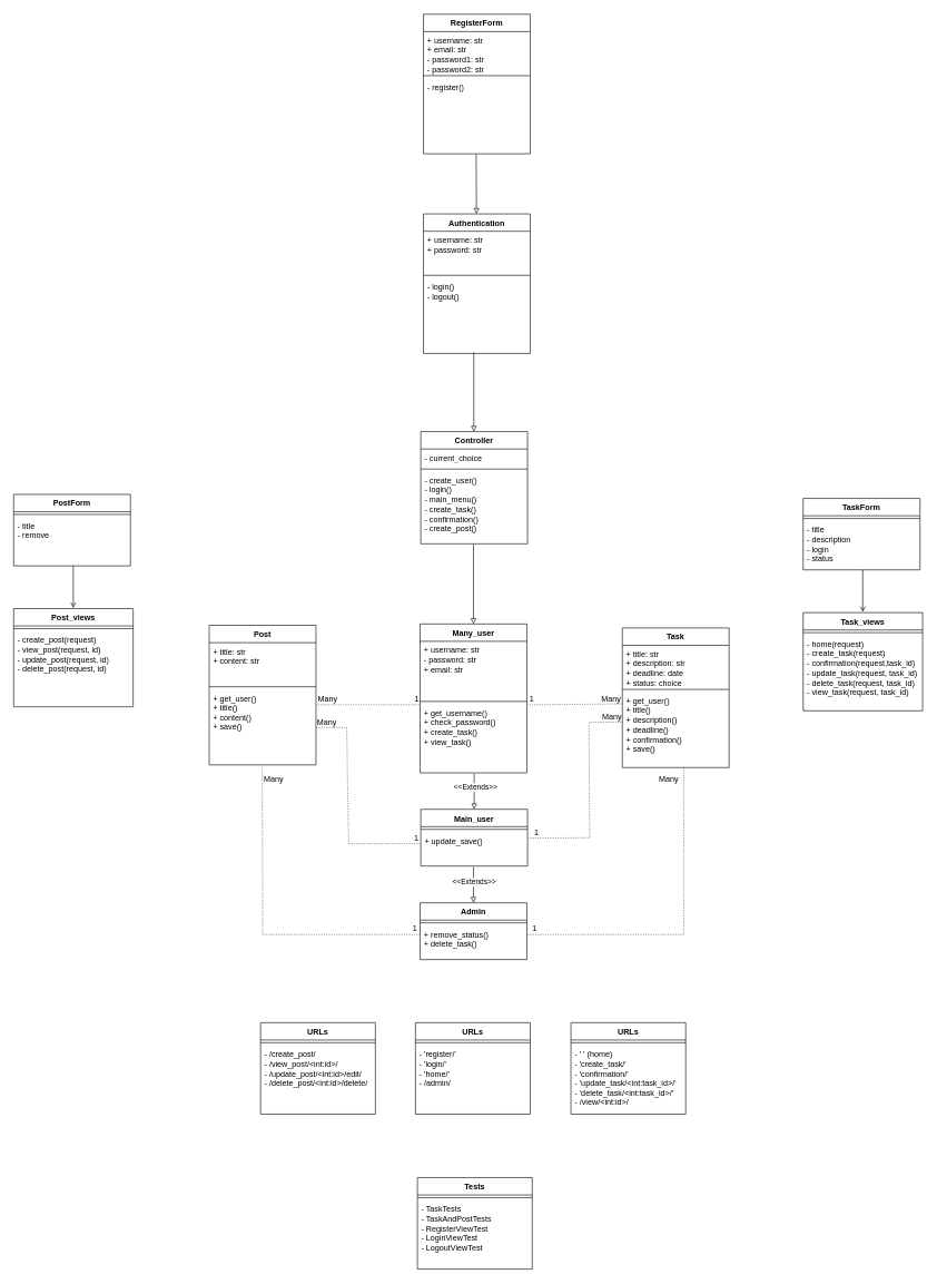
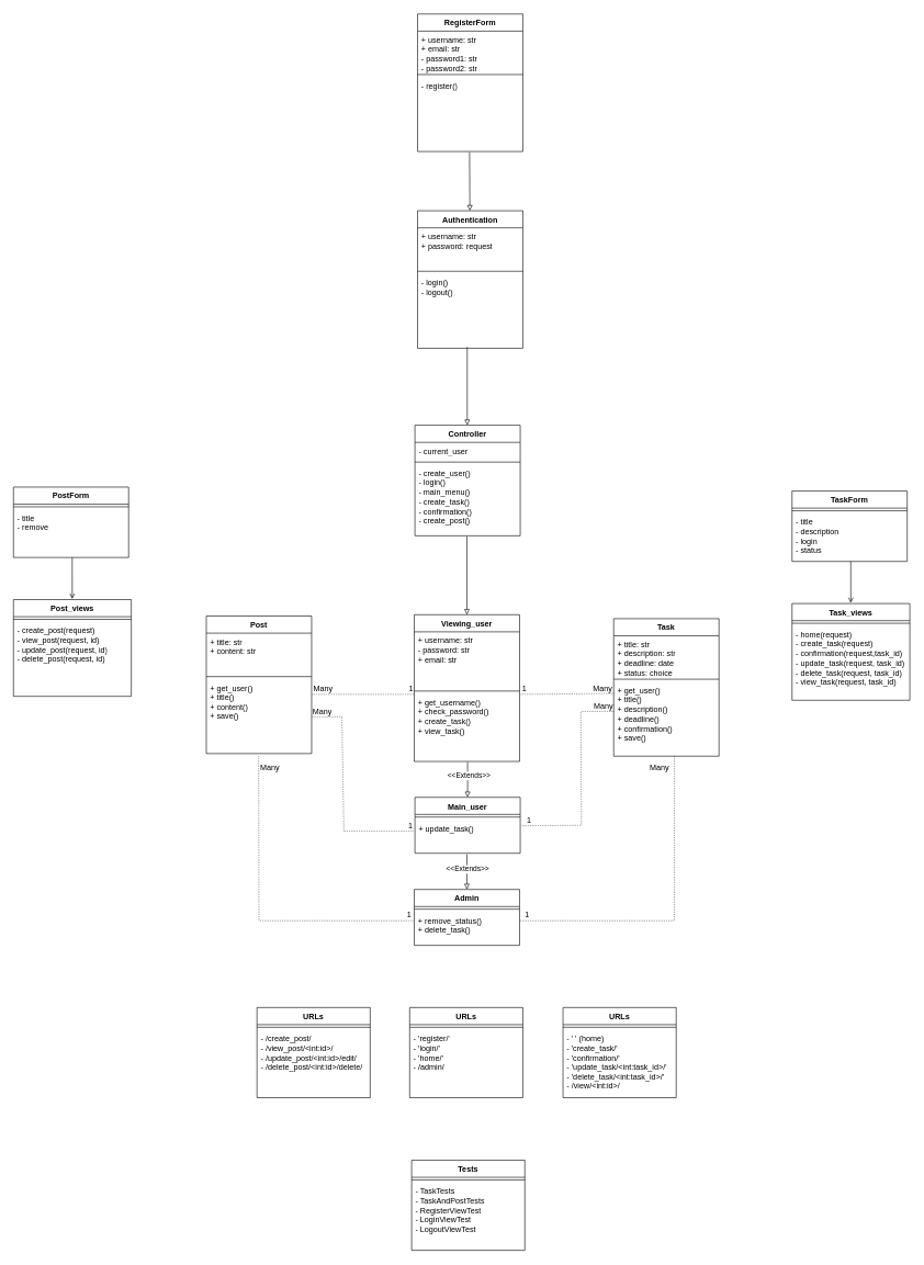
- <mxCell id="44" value="&lt;div&gt;+ username: str&lt;/div&gt;&lt;div&gt;&lt;span style=&quot;background-color: initial;&quot;&gt;+ password: str&lt;/span&gt;&lt;br&gt;&lt;/div&gt;&lt;div&gt;&lt;br&gt;&lt;/div&gt;&lt;div&gt;&lt;br&gt;&lt;/div&gt;" style="text;strokeColor=none;fillColor=none;align=left;verticalAlign=top;spacingLeft=4;spacingRight=4;overflow=hidden;rotatable=0;points=[[0,0.5],[1,0.5]];portConstraint=eastwest;whiteSpace=wrap;html=1;" parent="43" vertex="1"><mxGeometry y="26" width="160" height="62" as="geometry" /></mxCell>
+ <mxCell id="44" value="&lt;div&gt;+ username: str&lt;/div&gt;&lt;div&gt;&lt;span style=&quot;background-color: initial;&quot;&gt;+ password: request&lt;/span&gt;&lt;br&gt;&lt;/div&gt;&lt;div&gt;&lt;br&gt;&lt;/div&gt;&lt;div&gt;&lt;br&gt;&lt;/div&gt;" style="text;strokeColor=none;fillColor=none;align=left;verticalAlign=top;spacingLeft=4;spacingRight=4;overflow=hidden;rotatable=0;points=[[0,0.5],[1,0.5]];portConstraint=eastwest;whiteSpace=wrap;html=1;" parent="43" vertex="1"><mxGeometry y="26" width="160" height="62" as="geometry" /></mxCell>
- <mxCell id="3" value="- current_choice" style="text;strokeColor=none;fillColor=none;align=left;verticalAlign=top;spacingLeft=4;spacingRight=4;overflow=hidden;rotatable=0;points=[[0,0.5],[1,0.5]];portConstraint=eastwest;whiteSpace=wrap;html=1;" parent="2" vertex="1"><mxGeometry y="26" width="160" height="26" as="geometry" /></mxCell>
+ <mxCell id="3" value="- current_user" style="text;strokeColor=none;fillColor=none;align=left;verticalAlign=top;spacingLeft=4;spacingRight=4;overflow=hidden;rotatable=0;points=[[0,0.5],[1,0.5]];portConstraint=eastwest;whiteSpace=wrap;html=1;" parent="2" vertex="1"><mxGeometry y="26" width="160" height="26" as="geometry" /></mxCell>
- <mxCell id="6" value="Many_user" style="swimlane;fontStyle=1;align=center;verticalAlign=top;childLayout=stackLayout;horizontal=1;startSize=26;horizontalStack=0;resizeParent=1;resizeParentMax=0;resizeLast=0;collapsible=1;marginBottom=0;whiteSpace=wrap;html=1;" parent="1" vertex="1"><mxGeometry x="629" y="933" width="160" height="223" as="geometry" /></mxCell>
+ <mxCell id="6" value="Viewing_user" style="swimlane;fontStyle=1;align=center;verticalAlign=top;childLayout=stackLayout;horizontal=1;startSize=26;horizontalStack=0;resizeParent=1;resizeParentMax=0;resizeLast=0;collapsible=1;marginBottom=0;whiteSpace=wrap;html=1;" parent="1" vertex="1"><mxGeometry x="629" y="933" width="160" height="223" as="geometry" /></mxCell>
- <mxCell id="21" value="&lt;div&gt;&lt;span style=&quot;background-color: initial;&quot;&gt;+ update_save()&lt;/span&gt;&lt;br&gt;&lt;/div&gt;&lt;div&gt;&lt;br&gt;&lt;/div&gt;" style="text;strokeColor=none;fillColor=none;align=left;verticalAlign=top;spacingLeft=4;spacingRight=4;overflow=hidden;rotatable=0;points=[[0,0.5],[1,0.5]];portConstraint=eastwest;whiteSpace=wrap;html=1;" parent="19" vertex="1"><mxGeometry y="34" width="160" height="51" as="geometry" /></mxCell>
+ <mxCell id="21" value="&lt;div&gt;&lt;span style=&quot;background-color: initial;&quot;&gt;+ update_task()&lt;/span&gt;&lt;br&gt;&lt;/div&gt;&lt;div&gt;&lt;br&gt;&lt;/div&gt;" style="text;strokeColor=none;fillColor=none;align=left;verticalAlign=top;spacingLeft=4;spacingRight=4;overflow=hidden;rotatable=0;points=[[0,0.5],[1,0.5]];portConstraint=eastwest;whiteSpace=wrap;html=1;" parent="19" vertex="1"><mxGeometry y="34" width="160" height="51" as="geometry" /></mxCell>
